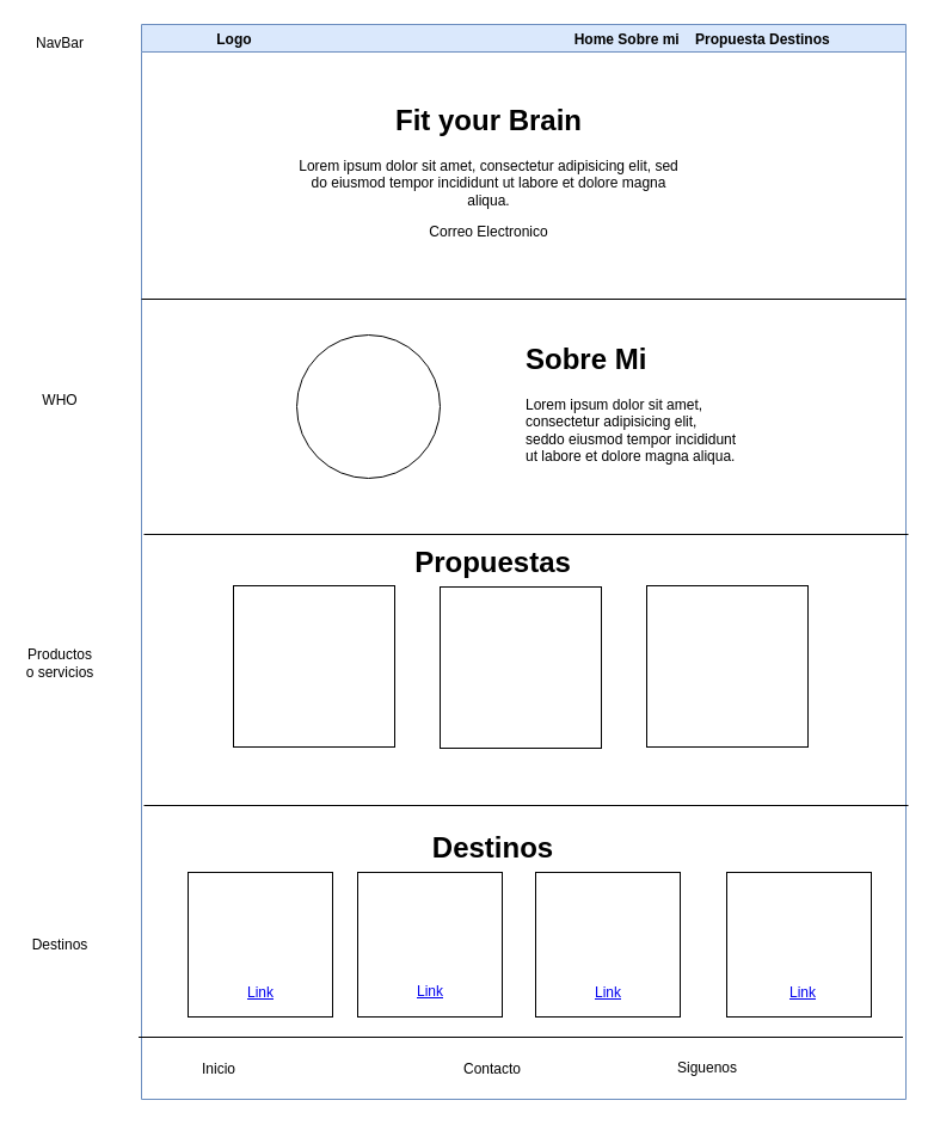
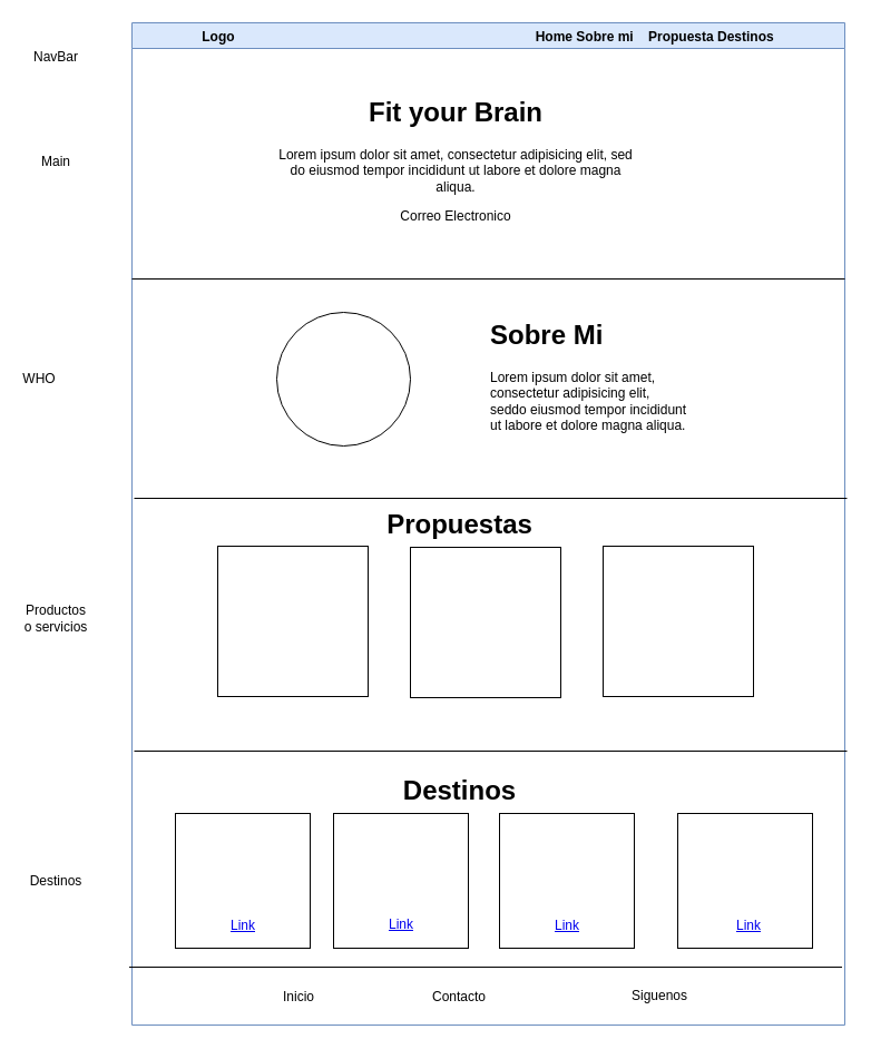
- <mxCell id="2" value="NavBar" style="text;html=1;align=center;verticalAlign=middle;whiteSpace=wrap;rounded=0;" parent="1" vertex="1"><mxGeometry x="20" y="21" width="60" height="30" as="geometry" /></mxCell>
+ <mxCell id="2" value="NavBar" style="text;html=1;align=center;verticalAlign=middle;whiteSpace=wrap;rounded=0;" parent="1" vertex="1"><mxGeometry x="20" y="36" width="60" height="30" as="geometry" /></mxCell>
+ <mxCell id="20" value="Main" style="text;html=1;align=center;verticalAlign=middle;whiteSpace=wrap;rounded=0;" parent="1" vertex="1"><mxGeometry x="20" y="130" width="60" height="30" as="geometry" /></mxCell>
- <mxCell id="23" value="WHO" style="text;html=1;align=center;verticalAlign=middle;whiteSpace=wrap;rounded=0;" parent="1" vertex="1"><mxGeometry x="20" y="320" width="60" height="30" as="geometry" /></mxCell>
+ <mxCell id="23" value="WHO" style="text;html=1;align=center;verticalAlign=middle;whiteSpace=wrap;rounded=0;" parent="1" vertex="1"><mxGeometry x="5" y="325" width="60" height="30" as="geometry" /></mxCell>
- <mxCell id="30" value="Inicio" style="text;html=1;align=center;verticalAlign=middle;whiteSpace=wrap;rounded=0;" parent="1" vertex="1"><mxGeometry x="153" y="880" width="60" height="30" as="geometry" /></mxCell>
+ <mxCell id="30" value="Inicio" style="text;html=1;align=center;verticalAlign=middle;whiteSpace=wrap;rounded=0;" parent="1" vertex="1"><mxGeometry x="238" y="880" width="60" height="30" as="geometry" /></mxCell>
